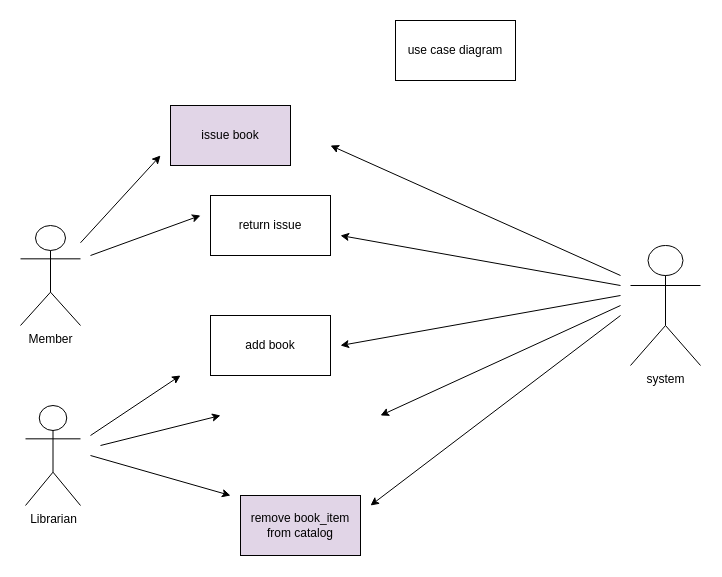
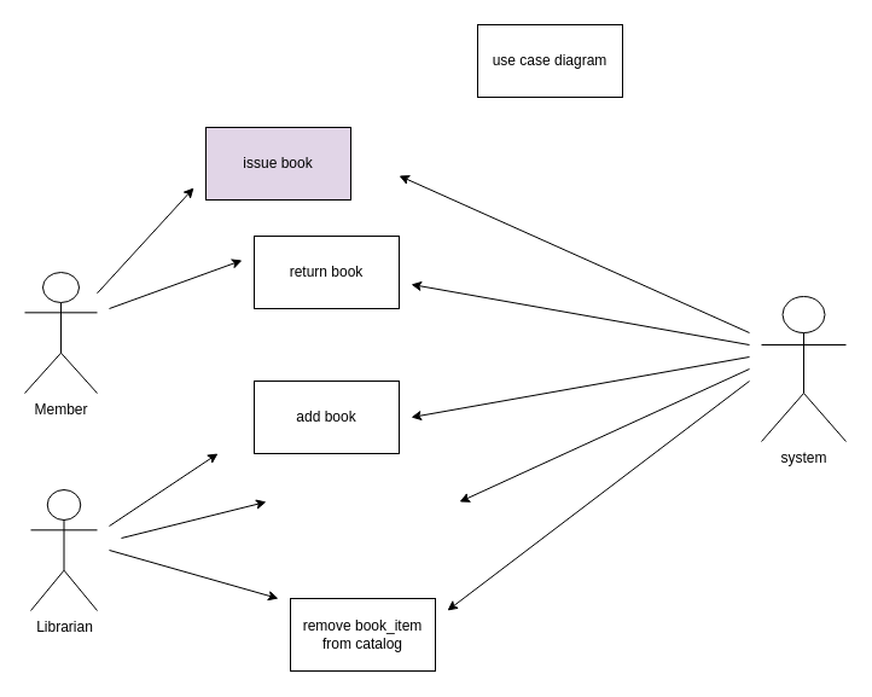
- <mxCell id="6" value="return issue" style="rounded=0;whiteSpace=wrap;html=1;" parent="1" vertex="1"><mxGeometry x="210" y="195" width="120" height="60" as="geometry" /></mxCell>
+ <mxCell id="6" value="return book" style="rounded=0;whiteSpace=wrap;html=1;" parent="1" vertex="1"><mxGeometry x="210" y="195" width="120" height="60" as="geometry" /></mxCell>
- <mxCell id="12" value="remove book_item from catalog" style="rounded=0;whiteSpace=wrap;html=1;fillColor=#e1d5e7;" parent="1" vertex="1"><mxGeometry x="240" y="495" width="120" height="60" as="geometry" /></mxCell>
+ <mxCell id="12" value="remove book_item from catalog" style="rounded=0;whiteSpace=wrap;html=1;" parent="1" vertex="1"><mxGeometry x="240" y="495" width="120" height="60" as="geometry" /></mxCell>
